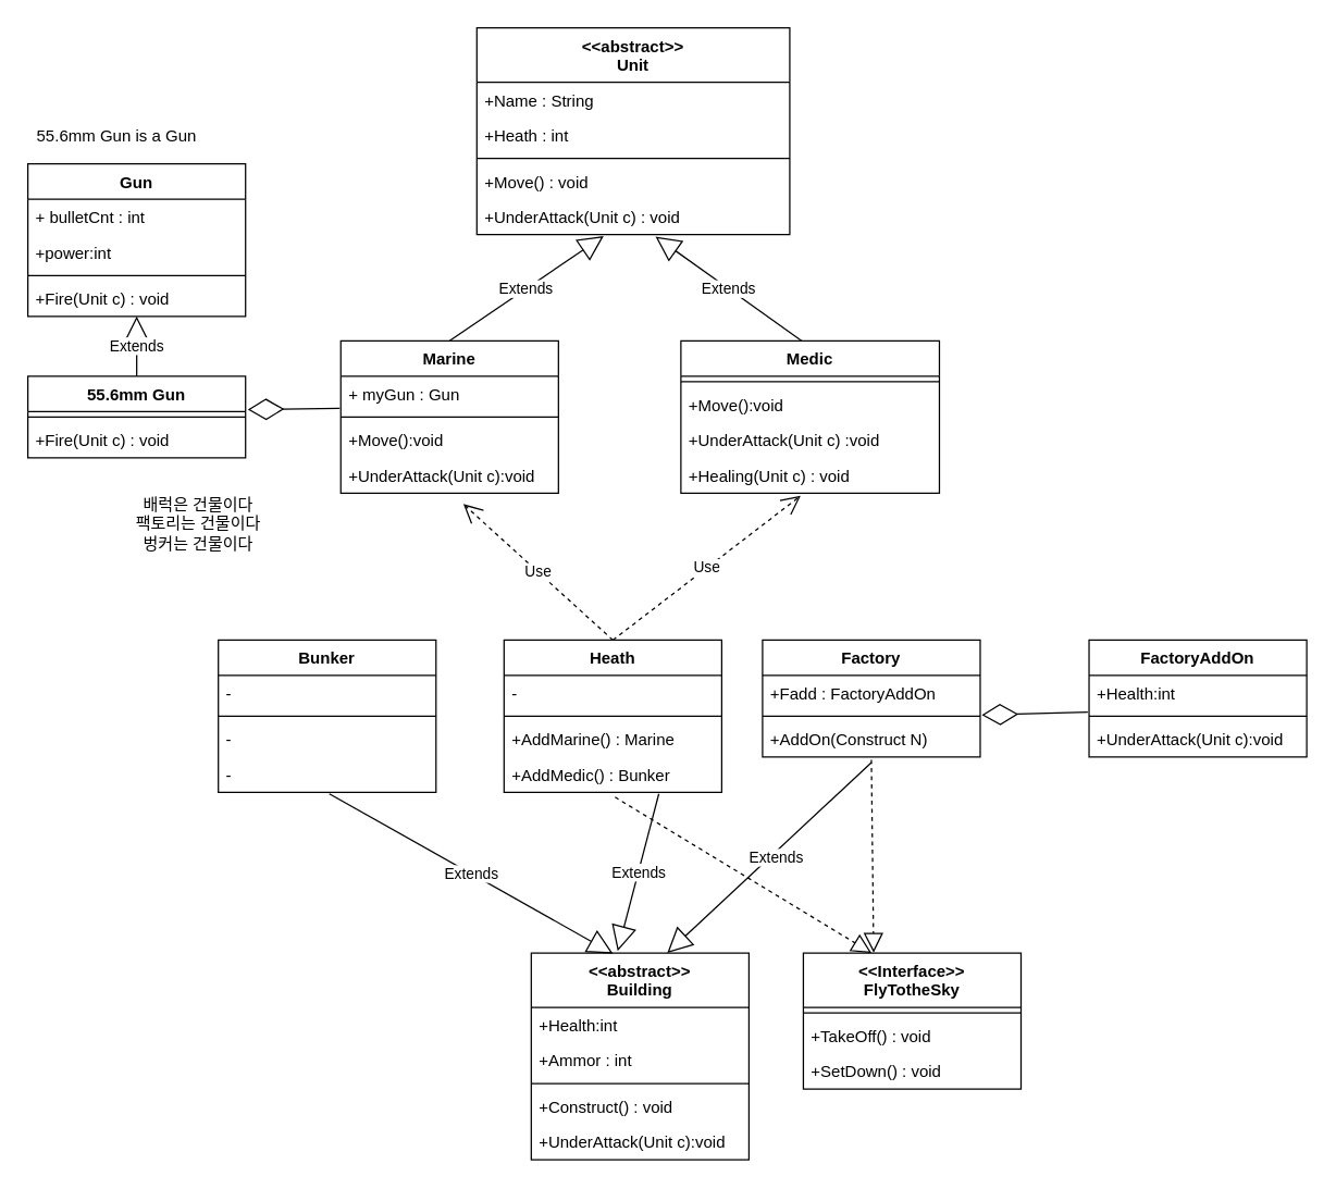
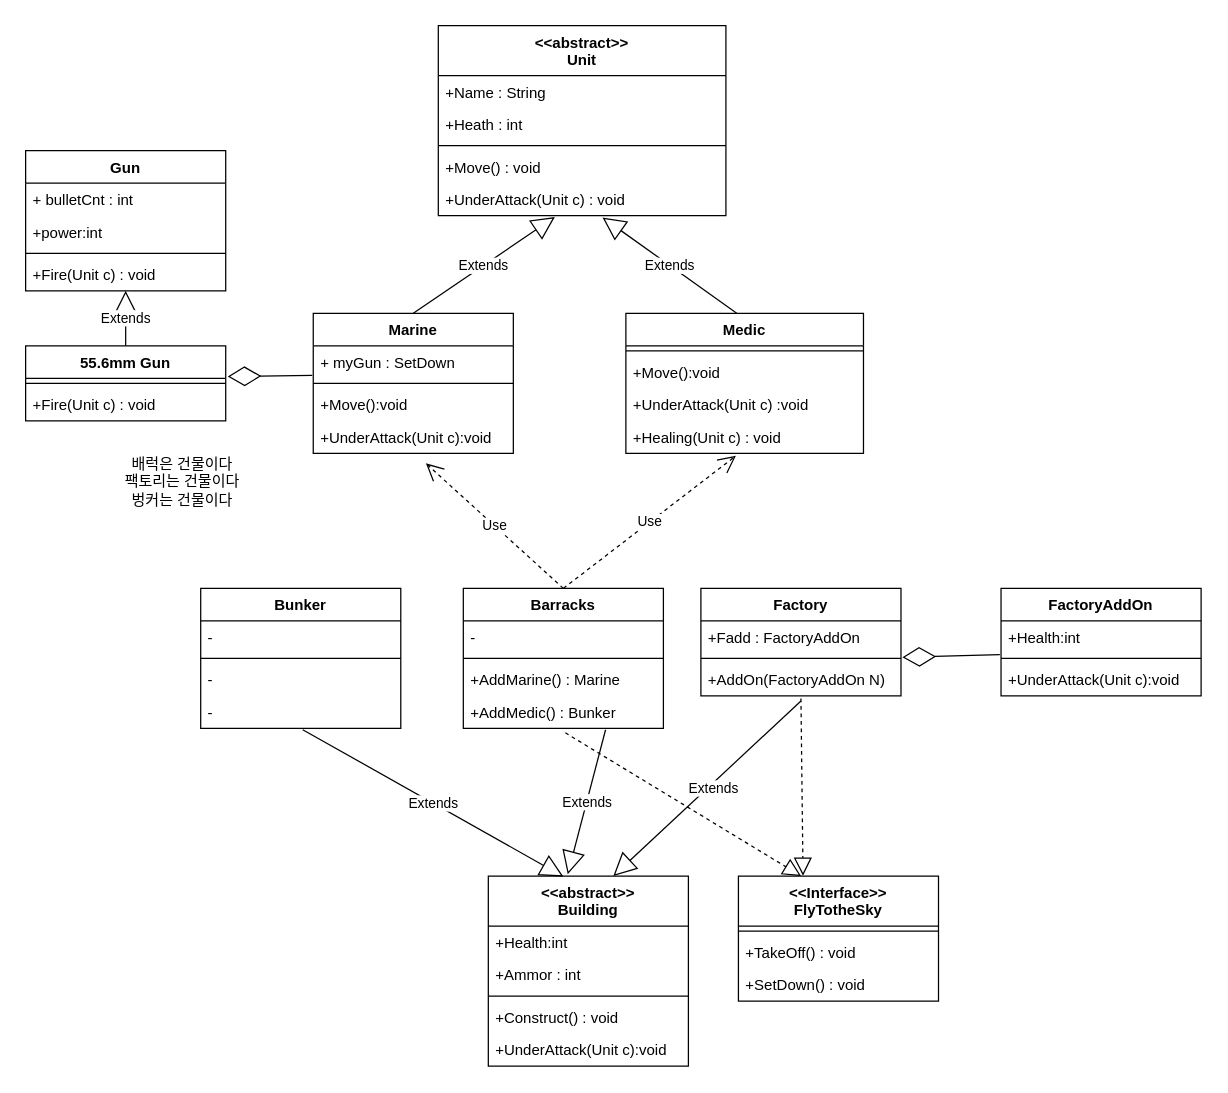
- <mxCell id="30" value="55.6mm Gun is a Gun" style="text;html=1;align=center;verticalAlign=middle;resizable=0;points=[];autosize=1;strokeColor=none;fillColor=none;" vertex="1" parent="1"><mxGeometry x="20" y="90" width="130" height="20" as="geometry" /></mxCell>
- <mxCell id="9" value="+ myGun : Gun" style="text;strokeColor=none;fillColor=none;align=left;verticalAlign=top;spacingLeft=4;spacingRight=4;overflow=hidden;rotatable=0;points=[[0,0.5],[1,0.5]];portConstraint=eastwest;" vertex="1" parent="8"><mxGeometry y="26" width="160" height="26" as="geometry" /></mxCell>
+ <mxCell id="9" value="+ myGun : SetDown" style="text;strokeColor=none;fillColor=none;align=left;verticalAlign=top;spacingLeft=4;spacingRight=4;overflow=hidden;rotatable=0;points=[[0,0.5],[1,0.5]];portConstraint=eastwest;" vertex="1" parent="8"><mxGeometry y="26" width="160" height="26" as="geometry" /></mxCell>
- <mxCell id="31" value="Heath" style="swimlane;fontStyle=1;align=center;verticalAlign=top;childLayout=stackLayout;horizontal=1;startSize=26;horizontalStack=0;resizeParent=1;resizeParentMax=0;resizeLast=0;collapsible=1;marginBottom=0;" vertex="1" parent="1"><mxGeometry x="370" y="470" width="160" height="112" as="geometry" /></mxCell>
+ <mxCell id="31" value="Barracks" style="swimlane;fontStyle=1;align=center;verticalAlign=top;childLayout=stackLayout;horizontal=1;startSize=26;horizontalStack=0;resizeParent=1;resizeParentMax=0;resizeLast=0;collapsible=1;marginBottom=0;" vertex="1" parent="1"><mxGeometry x="370" y="470" width="160" height="112" as="geometry" /></mxCell>
- <mxCell id="39" value="+AddOn(Construct N)" style="text;strokeColor=none;fillColor=none;align=left;verticalAlign=top;spacingLeft=4;spacingRight=4;overflow=hidden;rotatable=0;points=[[0,0.5],[1,0.5]];portConstraint=eastwest;" vertex="1" parent="36"><mxGeometry y="60" width="160" height="26" as="geometry" /></mxCell>
+ <mxCell id="39" value="+AddOn(FactoryAddOn N)" style="text;strokeColor=none;fillColor=none;align=left;verticalAlign=top;spacingLeft=4;spacingRight=4;overflow=hidden;rotatable=0;points=[[0,0.5],[1,0.5]];portConstraint=eastwest;" vertex="1" parent="36"><mxGeometry y="60" width="160" height="26" as="geometry" /></mxCell>
